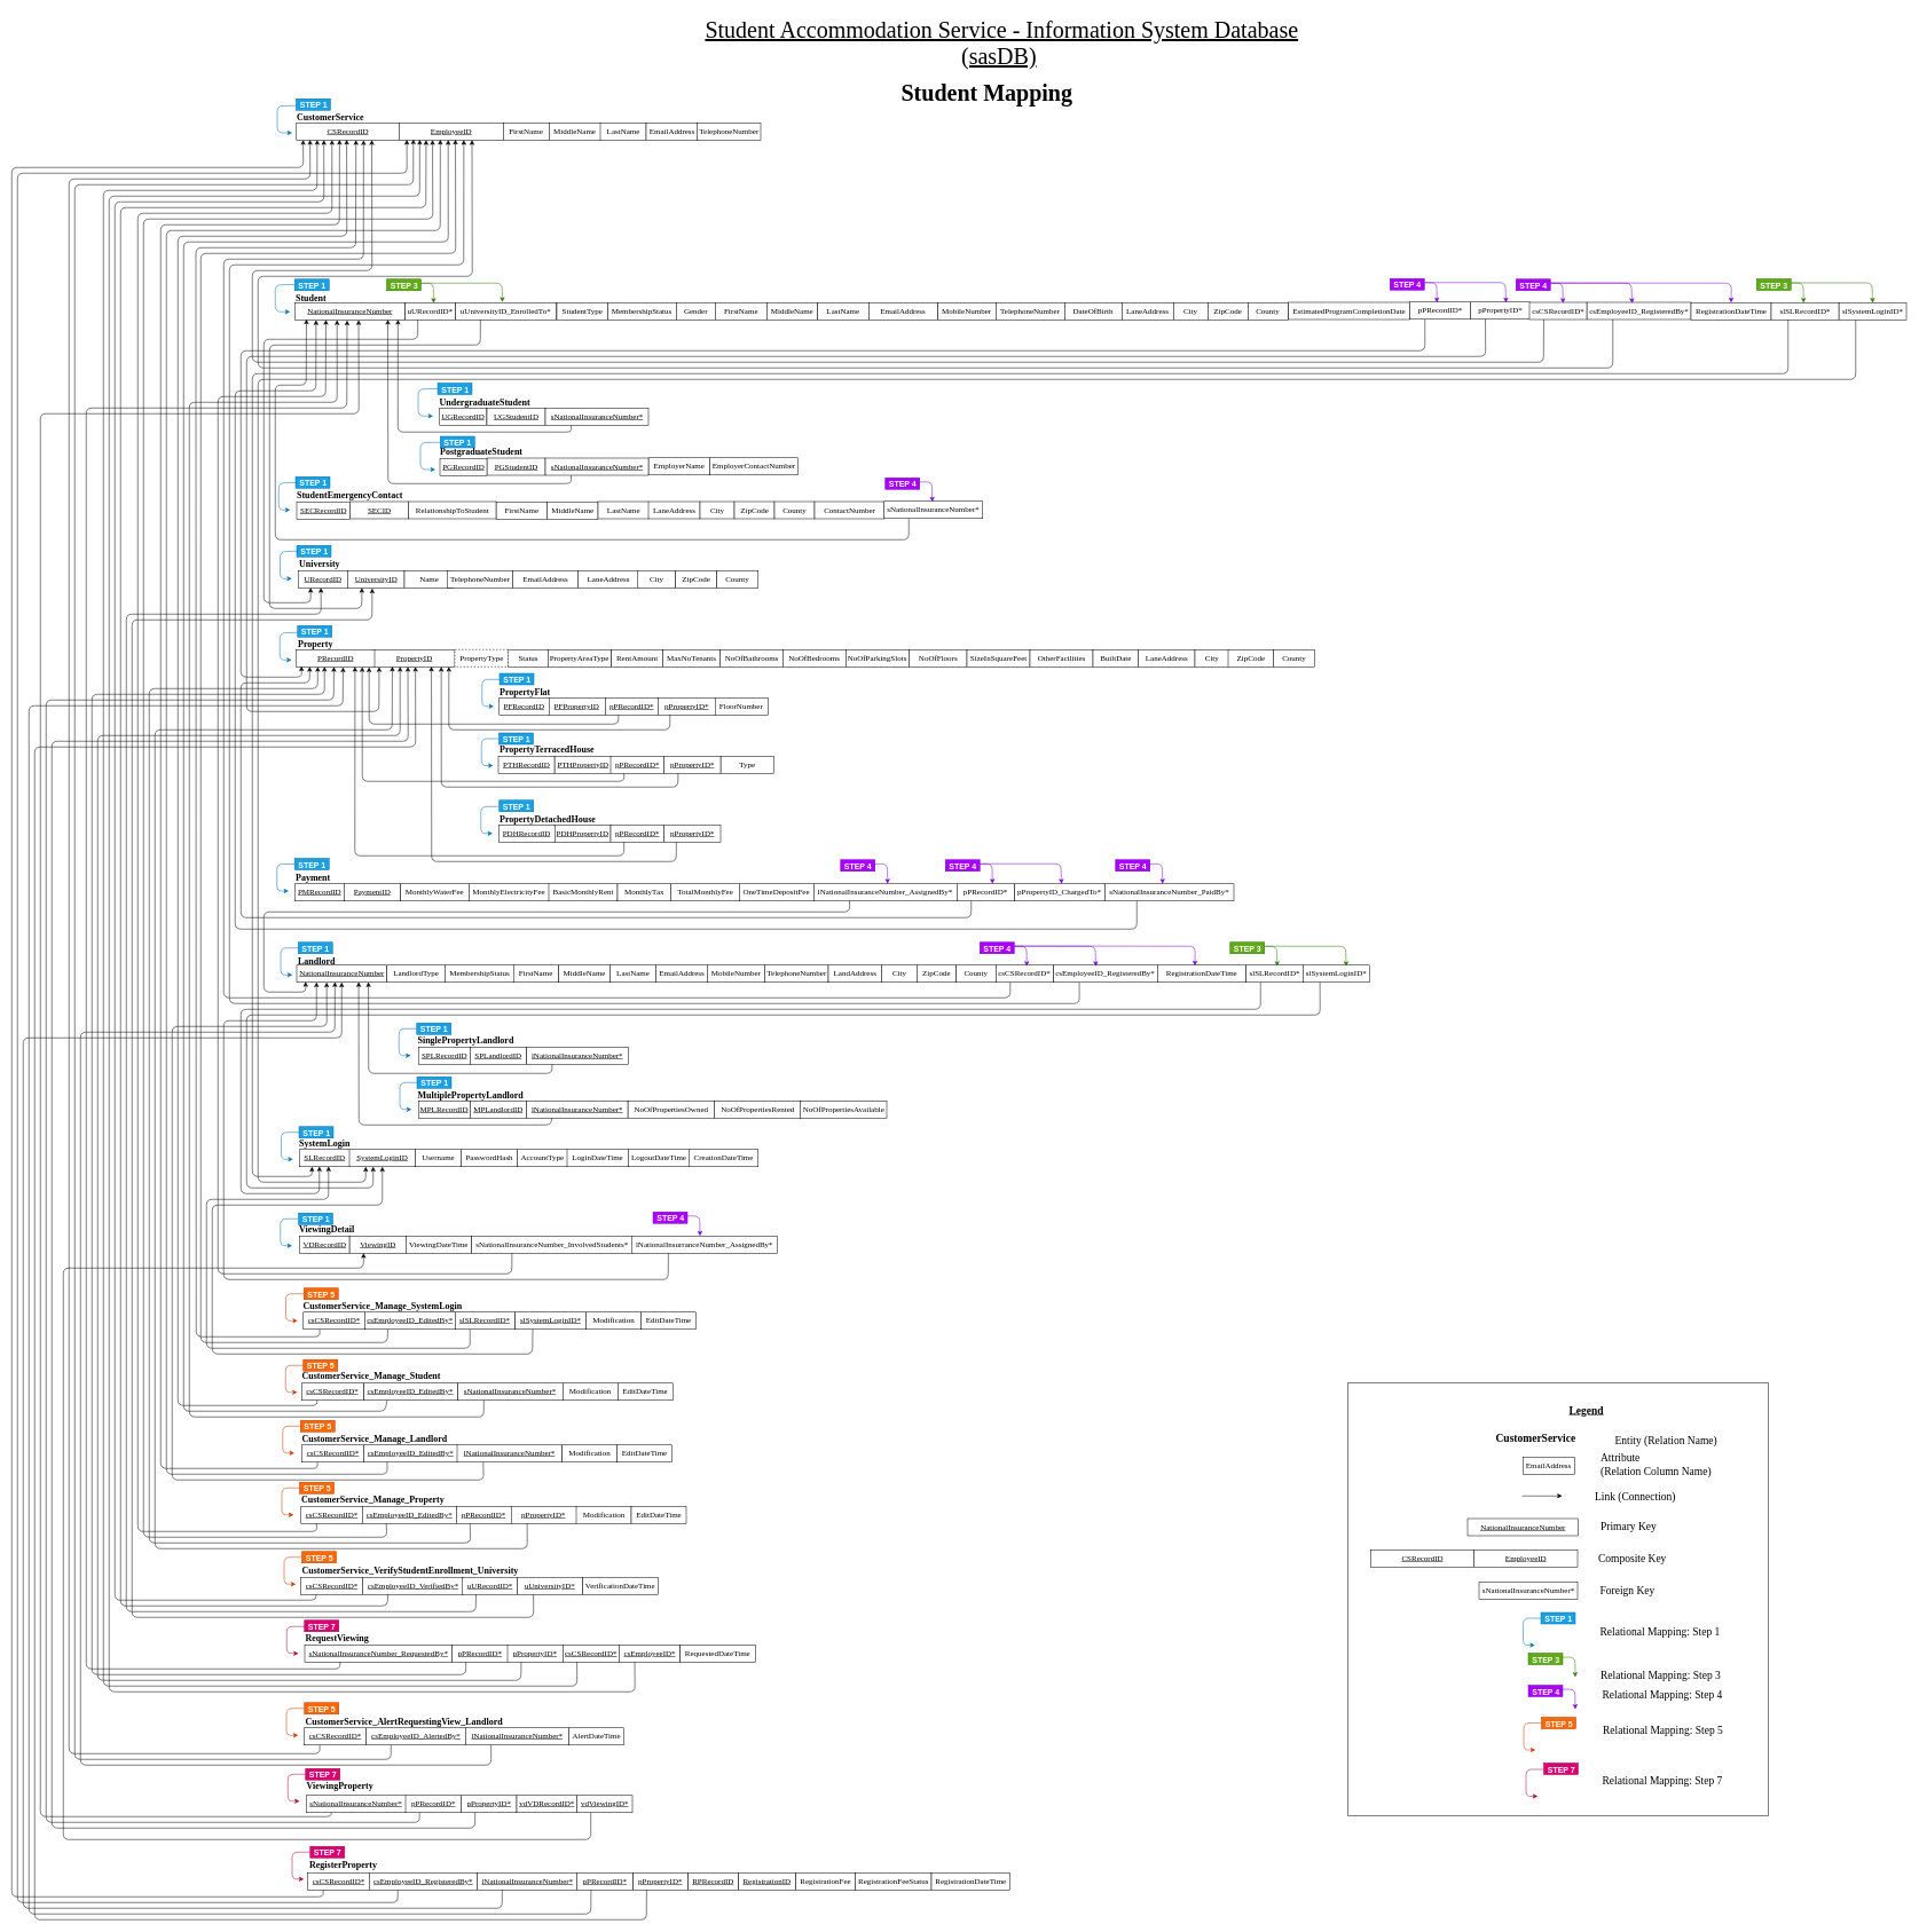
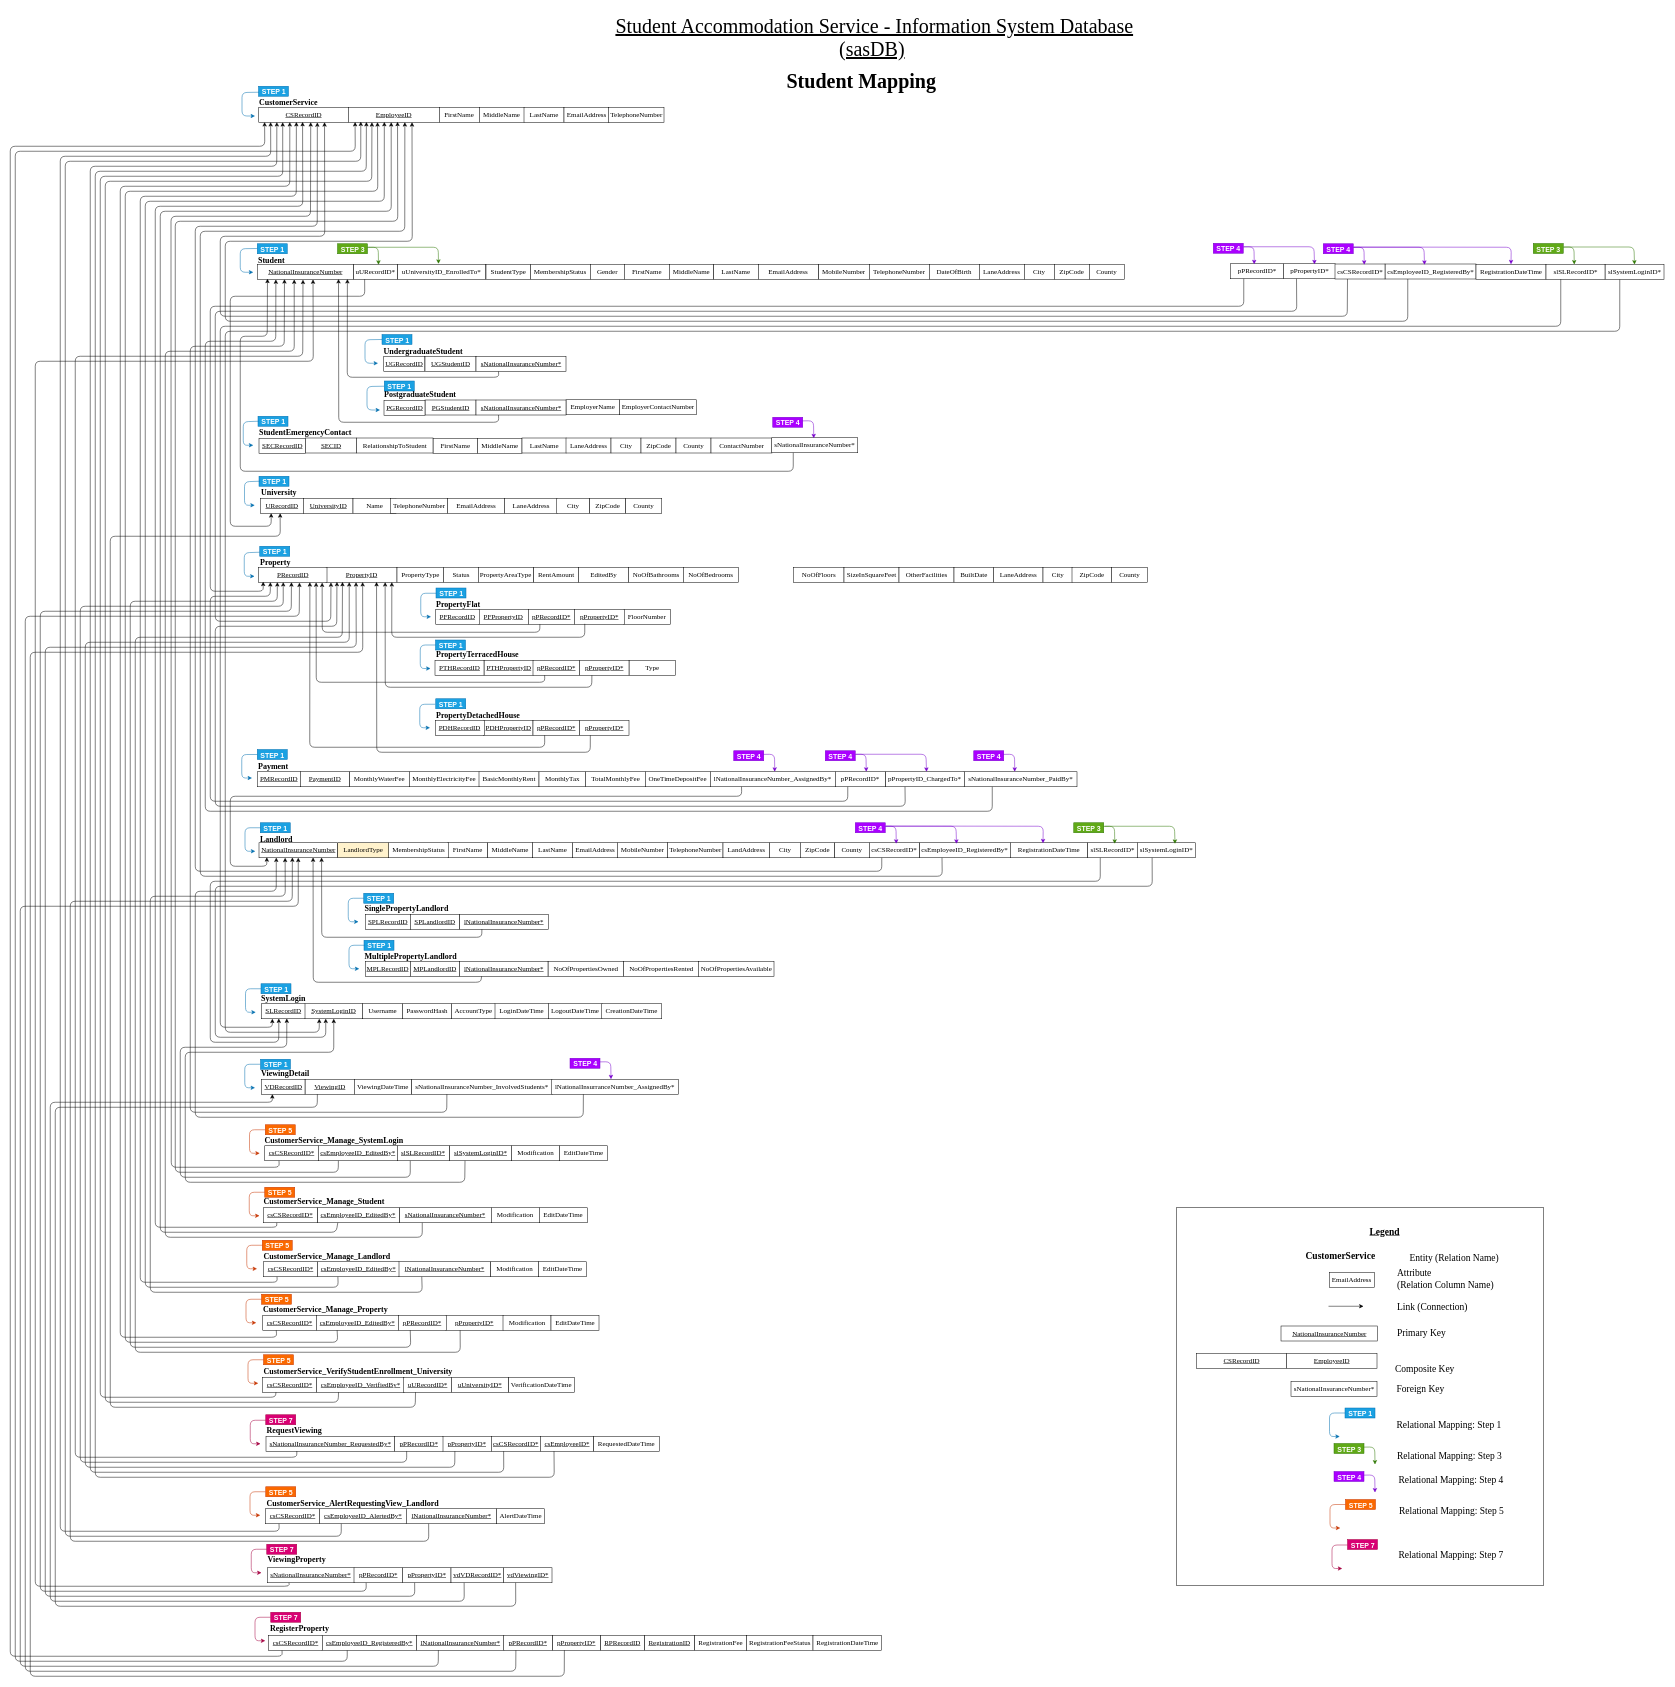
- <mxCell id="10" value="EstimatedProgramCompletionDate" style="rounded=0;whiteSpace=wrap;html=1;fontSize=14;fontFamily=Times New Roman;" parent="1" vertex="1"><mxGeometry x="2248.5" y="527.5" width="212" height="30" as="geometry" /></mxCell>
- <mxCell id="229" value="" style="endArrow=classic;html=1;exitX=0.25;exitY=1;exitDx=0;exitDy=0;entryX=0.25;entryY=1;entryDx=0;entryDy=0;" parent="1" source="18" target="29" edge="1"><mxGeometry width="50" height="50" relative="1" as="geometry"><mxPoint x="570" y="682" as="sourcePoint" /><mxPoint x="510" y="642" as="targetPoint" /><Array as="points"><mxPoint x="838" y="602" /><mxPoint x="470" y="602" /><mxPoint x="470" y="1062" /><mxPoint x="631" y="1062" /></Array></mxGeometry></mxCell>
- <mxCell id="264" value="" style="endArrow=classic;html=1;exitX=0.25;exitY=1;exitDx=0;exitDy=0;entryX=0.432;entryY=1.033;entryDx=0;entryDy=0;entryPerimeter=0;" parent="1" source="147" target="29" edge="1"><mxGeometry width="50" height="50" relative="1" as="geometry"><mxPoint x="420" y="2862" as="sourcePoint" /><mxPoint x="220" y="2622" as="targetPoint" /><Array as="points"><mxPoint x="931" y="2824" /><mxPoint x="230" y="2824" /><mxPoint x="230" y="1082" /><mxPoint x="649" y="1082" /></Array></mxGeometry></mxCell>
- <mxCell id="61" value="PropertyType" style="rounded=0;whiteSpace=wrap;html=1;fontSize=14;fontFamily=Times New Roman;dashed=1;" parent="1" vertex="1"><mxGeometry x="793.5" y="1134" width="93" height="30" as="geometry" /></mxCell>
+ <mxCell id="61" value="PropertyType" style="rounded=0;whiteSpace=wrap;html=1;fontSize=14;fontFamily=Times New Roman;" parent="1" vertex="1"><mxGeometry x="793.5" y="1134" width="93" height="30" as="geometry" /></mxCell>
- <mxCell id="50" value="MaxNoTenants" style="rounded=0;whiteSpace=wrap;html=1;fontSize=14;fontFamily=Times New Roman;" parent="1" vertex="1"><mxGeometry x="1156.5" y="1134" width="100" height="30" as="geometry" /></mxCell>
+ <mxCell id="50" value="EditedBy" style="rounded=0;whiteSpace=wrap;html=1;fontSize=14;fontFamily=Times New Roman;" parent="1" vertex="1"><mxGeometry x="1156.5" y="1134" width="100" height="30" as="geometry" /></mxCell>
- <mxCell id="54" value="NoOfParkingSlots" style="rounded=0;whiteSpace=wrap;html=1;fontSize=14;fontFamily=Times New Roman;" parent="1" vertex="1"><mxGeometry x="1476" y="1134" width="110" height="30" as="geometry" /></mxCell>
+ <mxCell id="239" value="" style="endArrow=classic;html=1;exitX=0.25;exitY=1;exitDx=0;exitDy=0;entryX=0.154;entryY=0.975;entryDx=0;entryDy=0;entryPerimeter=0;" parent="1" source="75" target="47" edge="1"><mxGeometry width="50" height="50" relative="1" as="geometry"><mxPoint x="1400" y="1612" as="sourcePoint" /><mxPoint x="720" y="1202" as="targetPoint" /><Array as="points"><mxPoint x="1810" y="1612" /><mxPoint x="430" y="1612" /><mxPoint x="430" y="1252" /><mxPoint x="673" y="1252" /></Array></mxGeometry></mxCell>
- <mxCell id="102" value="LandlordType" style="rounded=0;whiteSpace=wrap;html=1;fontSize=14;fontFamily=Times New Roman;" parent="1" vertex="1"><mxGeometry x="675" y="1685" width="102" height="30" as="geometry" /></mxCell>
+ <mxCell id="102" value="LandlordType" style="rounded=0;whiteSpace=wrap;html=1;fontSize=14;fontFamily=Times New Roman;fillColor=#fff2cc;" parent="1" vertex="1"><mxGeometry x="675" y="1685" width="102" height="30" as="geometry" /></mxCell>
+ <mxCell id="278" value="" style="endArrow=classic;html=1;exitX=0.25;exitY=1;exitDx=0;exitDy=0;entryX=0.25;entryY=1;entryDx=0;entryDy=0;" parent="1" source="225" target="198" edge="1"><mxGeometry width="50" height="50" relative="1" as="geometry"><mxPoint x="630" y="3232" as="sourcePoint" /><mxPoint x="90" y="2992" as="targetPoint" /><Array as="points"><mxPoint x="928" y="3202" /><mxPoint x="100" y="3202" /><mxPoint x="100" y="2204" /><mxPoint x="544" y="2204" /></Array></mxGeometry></mxCell>
- <mxCell id="279" value="" style="endArrow=classic;html=1;exitX=0.25;exitY=1;exitDx=0;exitDy=0;entryX=0.25;entryY=1;entryDx=0;entryDy=0;" parent="1" source="163" target="117" edge="1"><mxGeometry width="50" height="50" relative="1" as="geometry"><mxPoint x="1034" y="3192" as="sourcePoint" /><mxPoint x="768.571" y="2182" as="targetPoint" /><Array as="points"><mxPoint x="1031" y="3212" /><mxPoint x="110" y="3212" /><mxPoint x="110" y="2214" /><mxPoint x="634" y="2214" /></Array></mxGeometry></mxCell>
+ <mxCell id="279" value="" style="endArrow=none;html=1;exitX=0.25;exitY=1;exitDx=0;exitDy=0;entryX=0.25;entryY=1;entryDx=0;entryDy=0;" parent="1" source="163" target="117" edge="1"><mxGeometry width="50" height="50" relative="1" as="geometry"><mxPoint x="1034" y="3192" as="sourcePoint" /><mxPoint x="768.571" y="2182" as="targetPoint" /><Array as="points"><mxPoint x="1031" y="3212" /><mxPoint x="110" y="3212" /><mxPoint x="110" y="2214" /><mxPoint x="634" y="2214" /></Array></mxGeometry></mxCell>
- <mxCell id="365" value="Link (Connection)" style="text;html=1;resizable=0;points=[];autosize=1;align=left;verticalAlign=top;spacingTop=-4;fontSize=19;fontFamily=Times New Roman;" parent="1" vertex="1"><mxGeometry x="2781.5" y="2600" width="160" height="20" as="geometry" /></mxCell>
+ <mxCell id="365" value="Link (Connection)" style="text;html=1;resizable=0;points=[];autosize=1;align=left;verticalAlign=top;spacingTop=-4;fontSize=19;fontFamily=Times New Roman;" parent="1" vertex="1"><mxGeometry x="2791.5" y="2600" width="160" height="20" as="geometry" /></mxCell>
- <mxCell id="398" value="Composite Key" style="text;html=1;resizable=0;points=[];autosize=1;align=left;verticalAlign=top;spacingTop=-4;fontSize=19;fontFamily=Times New Roman;" parent="1" vertex="1"><mxGeometry x="2787.5" y="2708" width="130" height="20" as="geometry" /></mxCell>
+ <mxCell id="398" value="Composite Key" style="text;html=1;resizable=0;points=[];autosize=1;align=left;verticalAlign=top;spacingTop=-4;fontSize=19;fontFamily=Times New Roman;" parent="1" vertex="1"><mxGeometry x="2787.5" y="2723" width="130" height="20" as="geometry" /></mxCell>
- <mxCell id="371" value="Relational Mapping: Step 3" style="text;html=1;resizable=0;points=[];autosize=1;align=left;verticalAlign=top;spacingTop=-4;fontSize=19;fontFamily=Times New Roman;" parent="1" vertex="1"><mxGeometry x="2791.5" y="2911.5" width="220" height="20" as="geometry" /></mxCell>
+ <mxCell id="371" value="Relational Mapping: Step 3" style="text;html=1;resizable=0;points=[];autosize=1;align=left;verticalAlign=top;spacingTop=-4;fontSize=19;fontFamily=Times New Roman;" parent="1" vertex="1"><mxGeometry x="2791.5" y="2896.5" width="220" height="20" as="geometry" /></mxCell>
